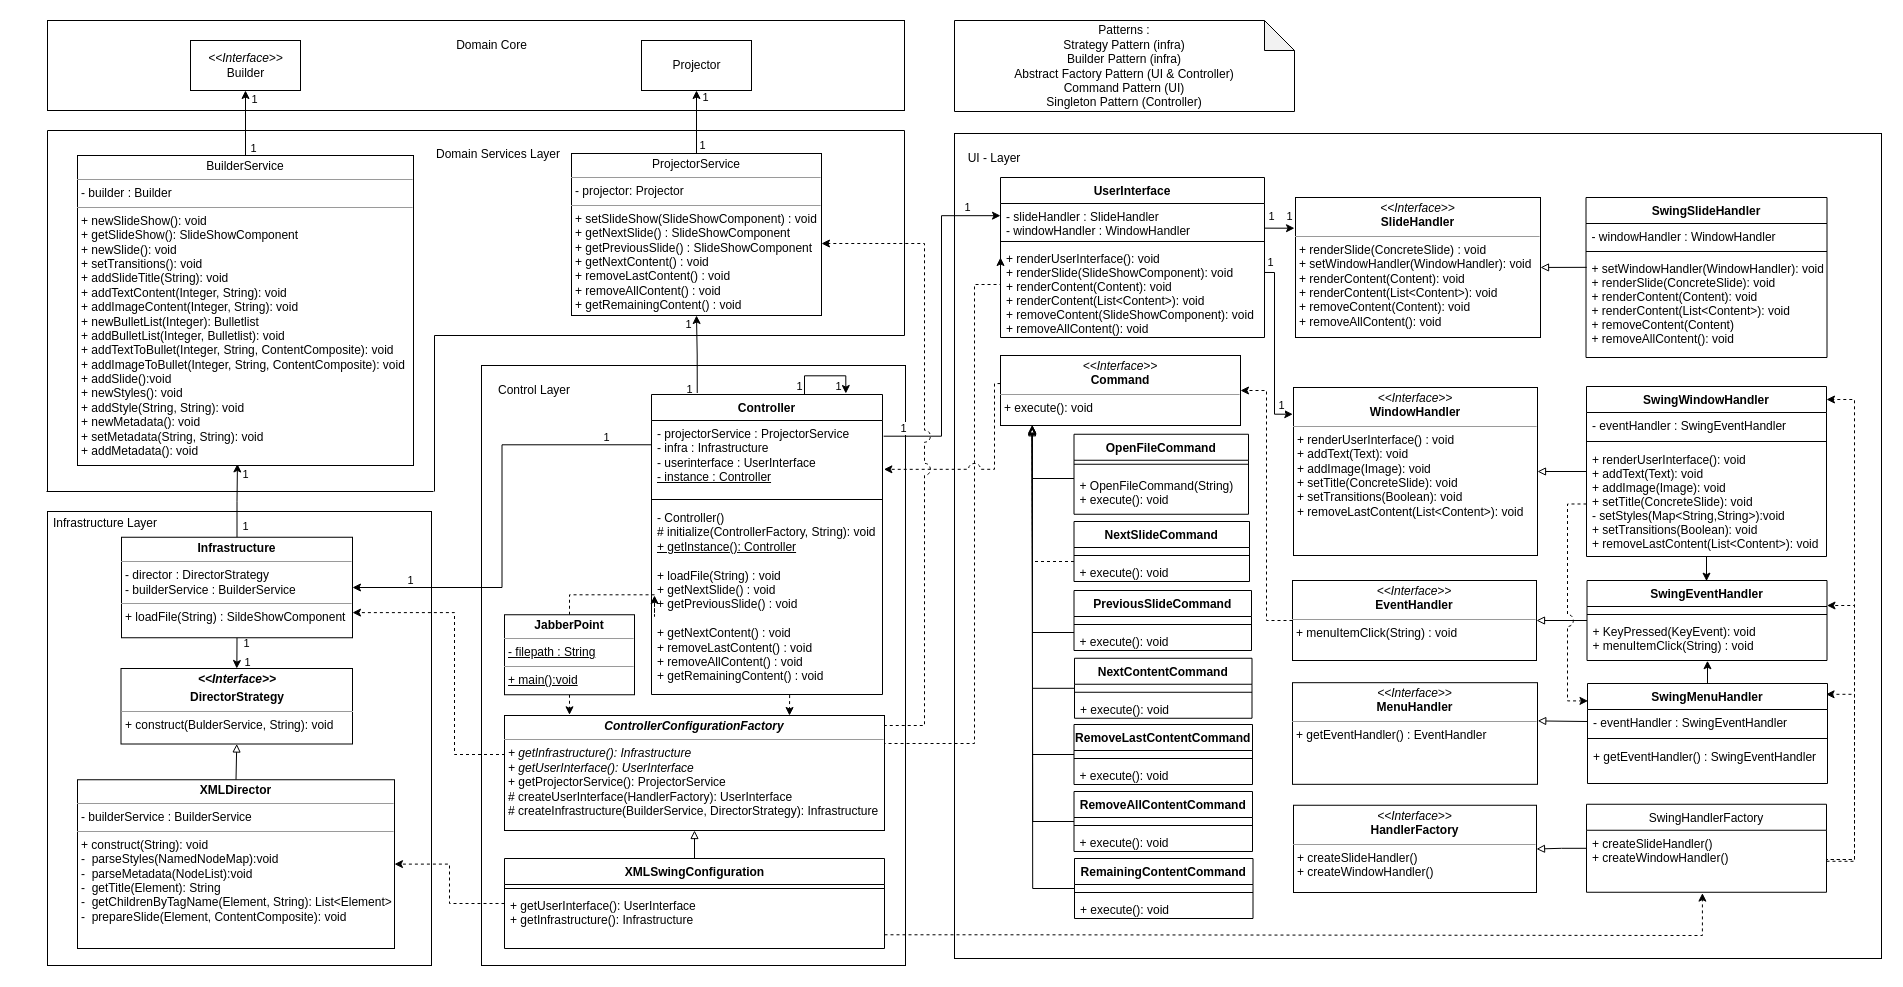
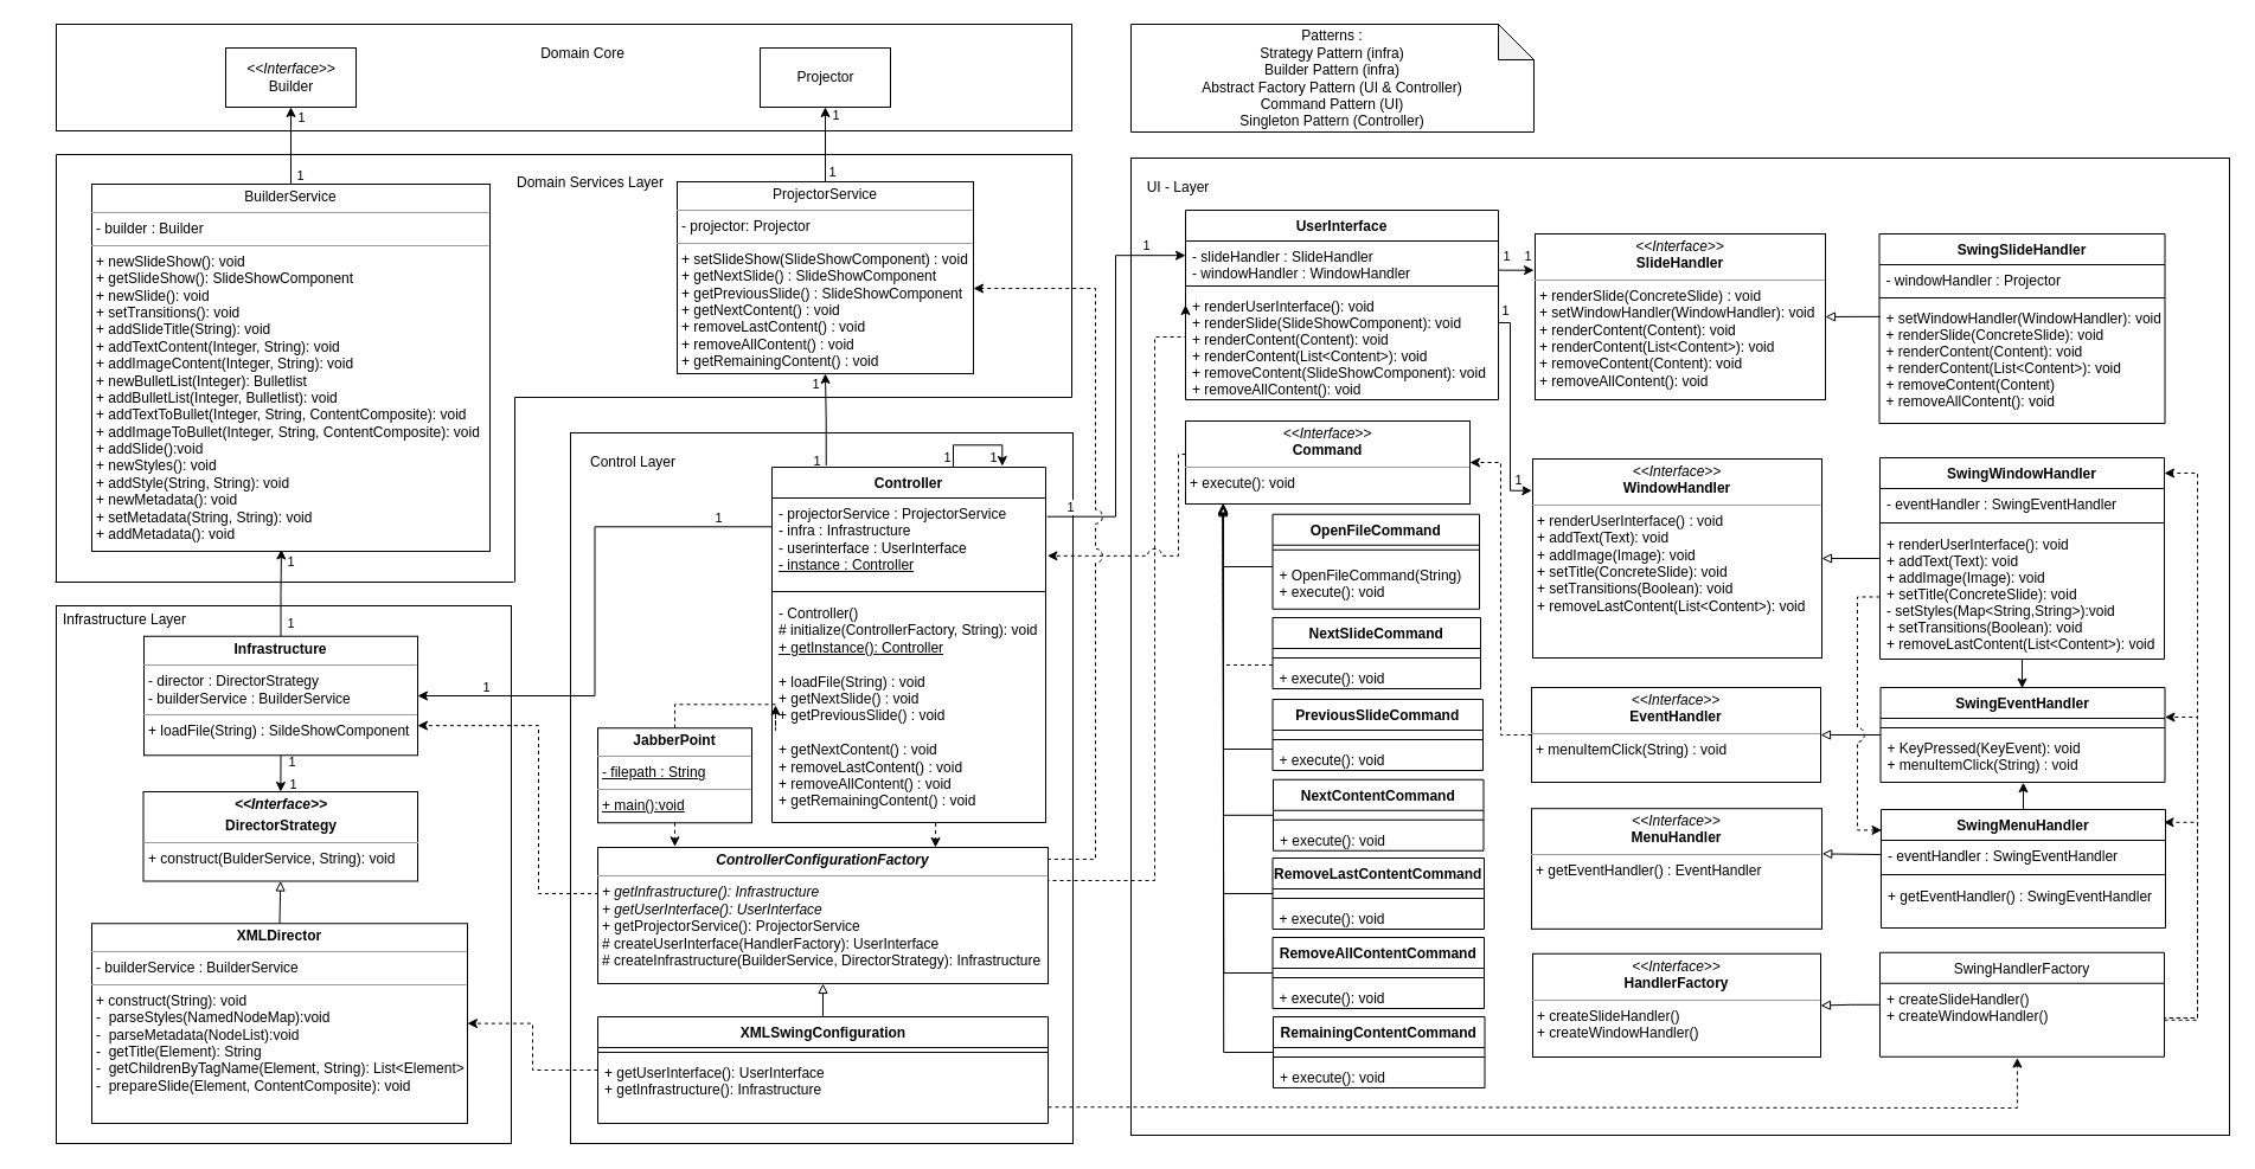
- <mxCell id="99" value="- windowHandler : WindowHandler" style="text;strokeColor=none;fillColor=none;align=left;verticalAlign=top;spacingLeft=4;spacingRight=4;overflow=hidden;rotatable=0;points=[[0,0.5],[1,0.5]];portConstraint=eastwest;" parent="98" vertex="1"><mxGeometry y="26" width="241" height="24" as="geometry" /></mxCell>
+ <mxCell id="99" value="- windowHandler : Projector" style="text;strokeColor=none;fillColor=none;align=left;verticalAlign=top;spacingLeft=4;spacingRight=4;overflow=hidden;rotatable=0;points=[[0,0.5],[1,0.5]];portConstraint=eastwest;" parent="98" vertex="1"><mxGeometry y="26" width="241" height="24" as="geometry" /></mxCell>
